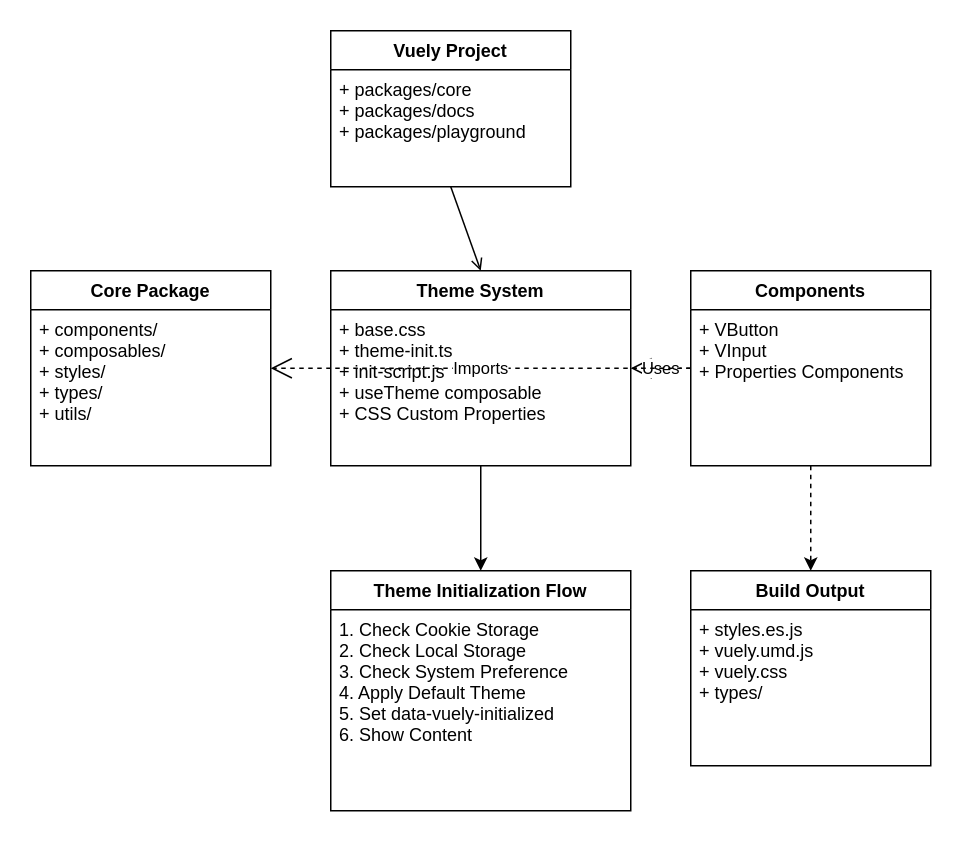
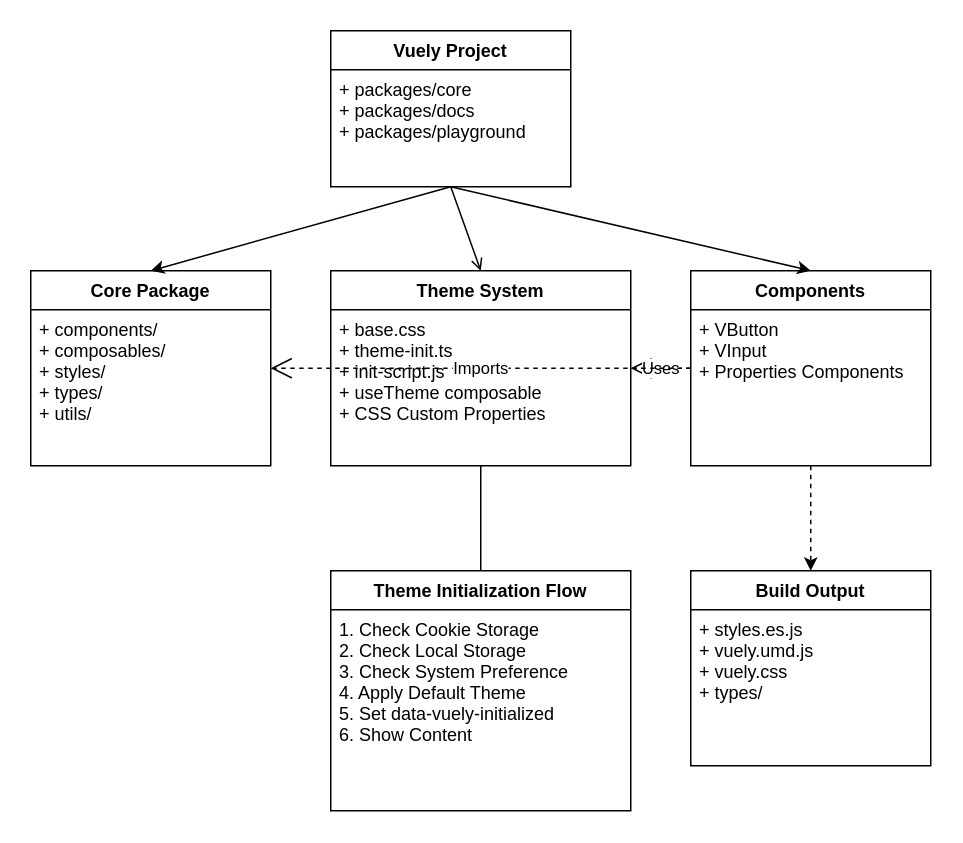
+ <mxCell id="14" value="" style="endArrow=classic;html=1;exitX=0.5;exitY=1;entryX=0.5;entryY=0;rounded=0;" edge="1" parent="1" source="2" target="4"><mxGeometry width="50" height="50" relative="1" as="geometry" /></mxCell>
+ <mxCell id="16" value="" style="endArrow=classic;html=1;exitX=0.5;exitY=1;entryX=0.5;entryY=0;rounded=0;" edge="1" parent="1" source="2" target="8"><mxGeometry width="50" height="50" relative="1" as="geometry" /></mxCell>
- <mxCell id="17" value="" style="endArrow=classic;html=1;exitX=0.5;exitY=1;entryX=0.5;entryY=0;rounded=0;" edge="1" parent="1" source="6" target="10"><mxGeometry width="50" height="50" relative="1" as="geometry" /></mxCell>
+ <mxCell id="17" value="" style="endArrow=none;html=1;exitX=0.5;exitY=1;entryX=0.5;entryY=0;rounded=0;" edge="1" parent="1" source="6" target="10"><mxGeometry width="50" height="50" relative="1" as="geometry" /></mxCell>
